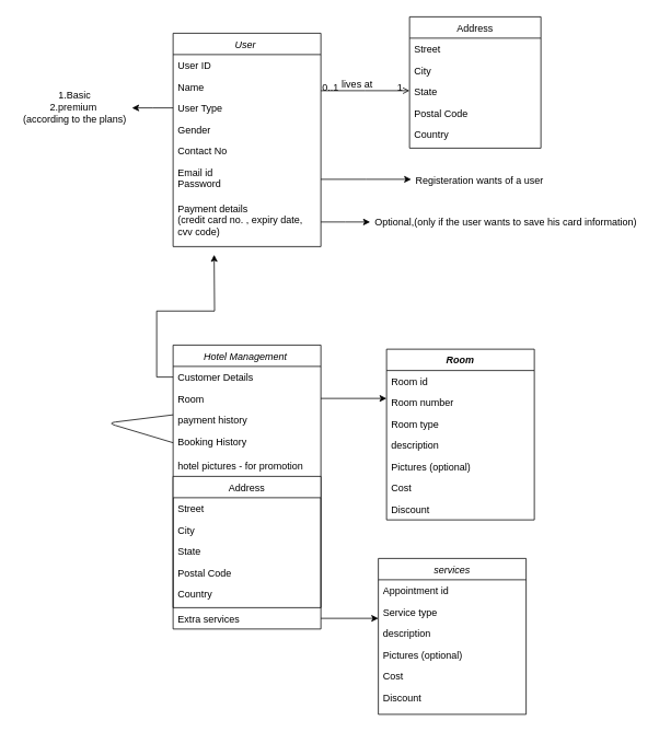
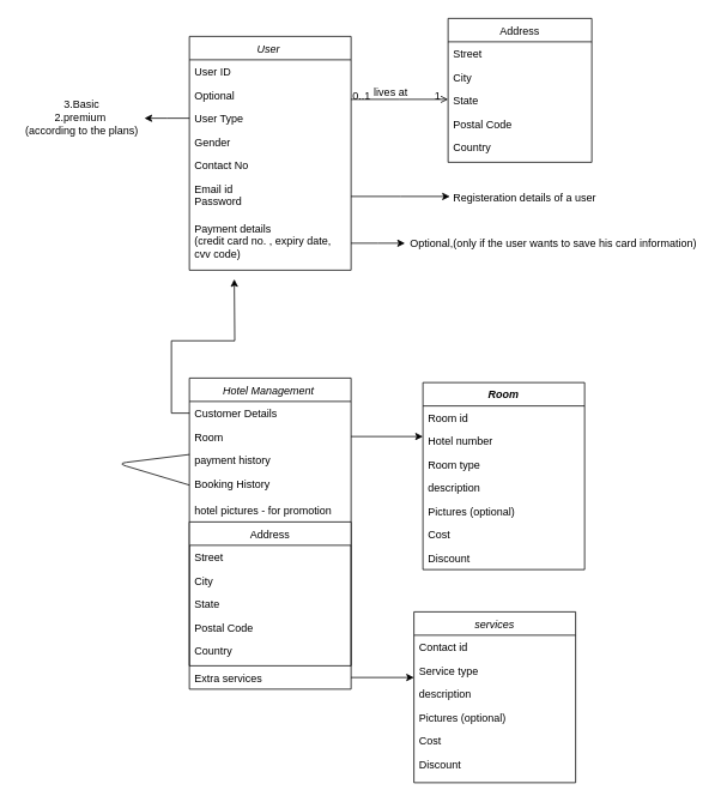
- <mxCell id="4" value="Name" style="text;align=left;verticalAlign=top;spacingLeft=4;spacingRight=4;overflow=hidden;rotatable=0;points=[[0,0.5],[1,0.5]];portConstraint=eastwest;rounded=0;shadow=0;html=0;" vertex="1" parent="2"><mxGeometry y="52" width="180" height="26" as="geometry" /></mxCell>
+ <mxCell id="4" value="Optional" style="text;align=left;verticalAlign=top;spacingLeft=4;spacingRight=4;overflow=hidden;rotatable=0;points=[[0,0.5],[1,0.5]];portConstraint=eastwest;rounded=0;shadow=0;html=0;" vertex="1" parent="2"><mxGeometry y="52" width="180" height="26" as="geometry" /></mxCell>
- <mxCell id="23" value="1.Basic&lt;br&gt;2.premium&amp;nbsp;&lt;br&gt;(according to the plans)" style="text;html=1;resizable=0;autosize=1;align=center;verticalAlign=middle;points=[];fillColor=none;strokeColor=none;rounded=0;" vertex="1" parent="1"><mxGeometry x="20" y="105" width="140" height="50" as="geometry" /></mxCell>
+ <mxCell id="23" value="3.Basic&lt;br&gt;2.premium&amp;nbsp;&lt;br&gt;(according to the plans)" style="text;html=1;resizable=0;autosize=1;align=center;verticalAlign=middle;points=[];fillColor=none;strokeColor=none;rounded=0;" vertex="1" parent="1"><mxGeometry x="20" y="105" width="140" height="50" as="geometry" /></mxCell>
- <mxCell id="21" value="Registeration wants of a user" style="text;html=1;resizable=0;autosize=1;align=center;verticalAlign=middle;points=[];fillColor=none;strokeColor=none;rounded=0;" vertex="1" parent="1"><mxGeometry x="498" y="210" width="170" height="20" as="geometry" /></mxCell>
+ <mxCell id="21" value="Registeration details of a user" style="text;html=1;resizable=0;autosize=1;align=center;verticalAlign=middle;points=[];fillColor=none;strokeColor=none;rounded=0;" vertex="1" parent="1"><mxGeometry x="498" y="210" width="170" height="20" as="geometry" /></mxCell>
- <mxCell id="44" value="Room number" style="text;align=left;verticalAlign=top;spacingLeft=4;spacingRight=4;overflow=hidden;rotatable=0;points=[[0,0.5],[1,0.5]];portConstraint=eastwest;rounded=0;shadow=0;html=0;" vertex="1" parent="42"><mxGeometry y="52" width="180" height="26" as="geometry" /></mxCell>
+ <mxCell id="44" value="Hotel number" style="text;align=left;verticalAlign=top;spacingLeft=4;spacingRight=4;overflow=hidden;rotatable=0;points=[[0,0.5],[1,0.5]];portConstraint=eastwest;rounded=0;shadow=0;html=0;" vertex="1" parent="42"><mxGeometry y="52" width="180" height="26" as="geometry" /></mxCell>
- <mxCell id="52" value="Appointment id" style="text;align=left;verticalAlign=top;spacingLeft=4;spacingRight=4;overflow=hidden;rotatable=0;points=[[0,0.5],[1,0.5]];portConstraint=eastwest;rounded=0;shadow=0;html=0;" vertex="1" parent="51"><mxGeometry y="26" width="180" height="26" as="geometry" /></mxCell>
+ <mxCell id="52" value="Contact id" style="text;align=left;verticalAlign=top;spacingLeft=4;spacingRight=4;overflow=hidden;rotatable=0;points=[[0,0.5],[1,0.5]];portConstraint=eastwest;rounded=0;shadow=0;html=0;" vertex="1" parent="51"><mxGeometry y="26" width="180" height="26" as="geometry" /></mxCell>
